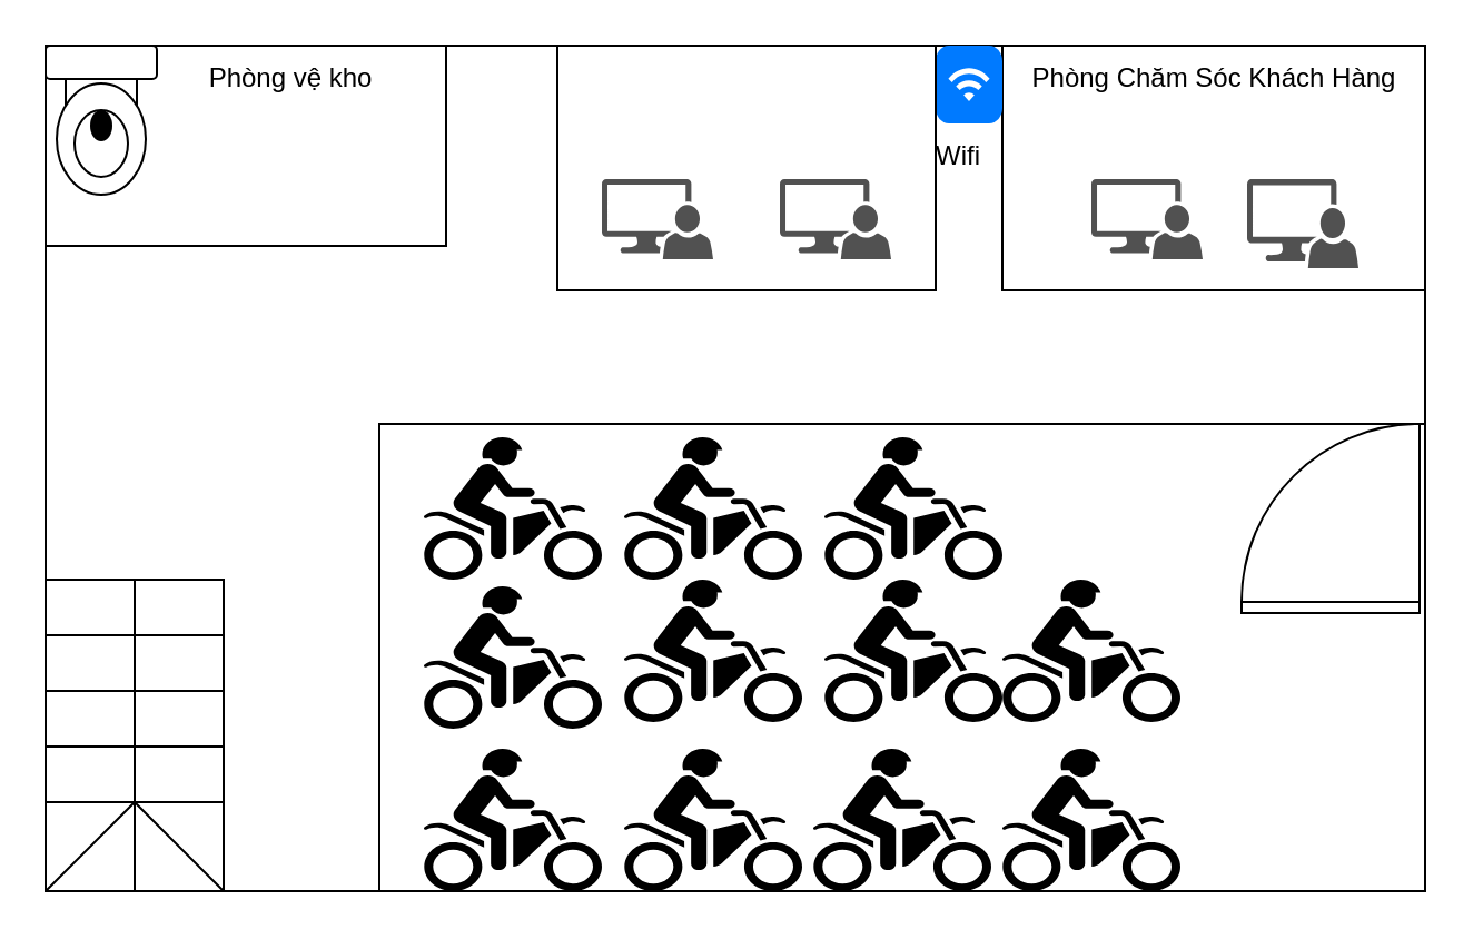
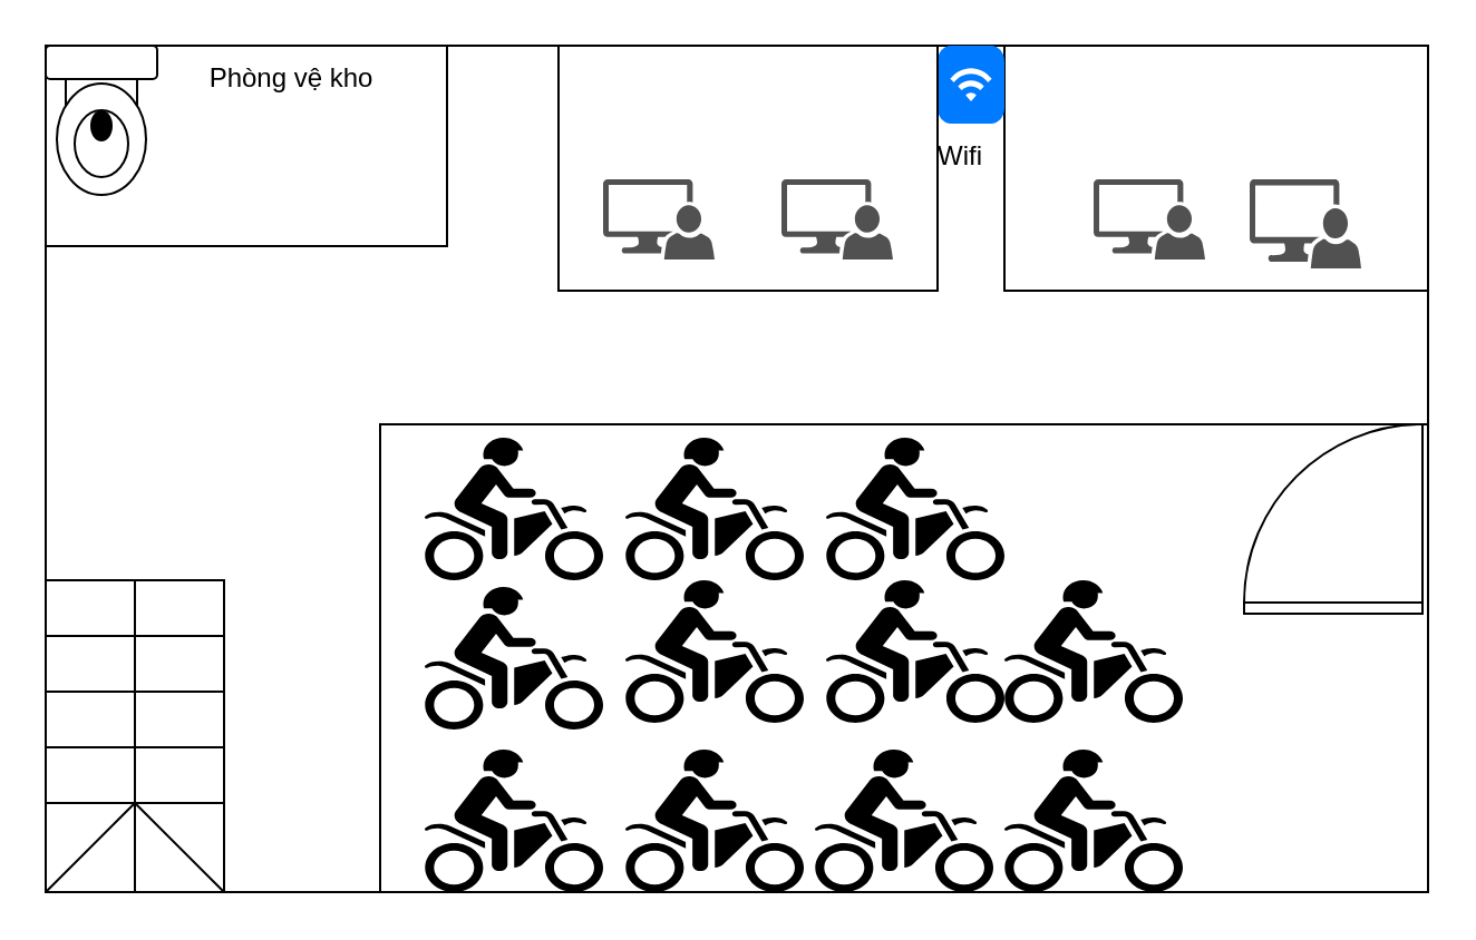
- <mxCell id="23" value="Phòng Chăm Sóc Khách Hàng" style="text;html=1;align=center;verticalAlign=middle;resizable=0;points=[];autosize=1;strokeColor=none;fillColor=none;" vertex="1" parent="1"><mxGeometry x="450" y="20" width="190" height="30" as="geometry" /></mxCell>
